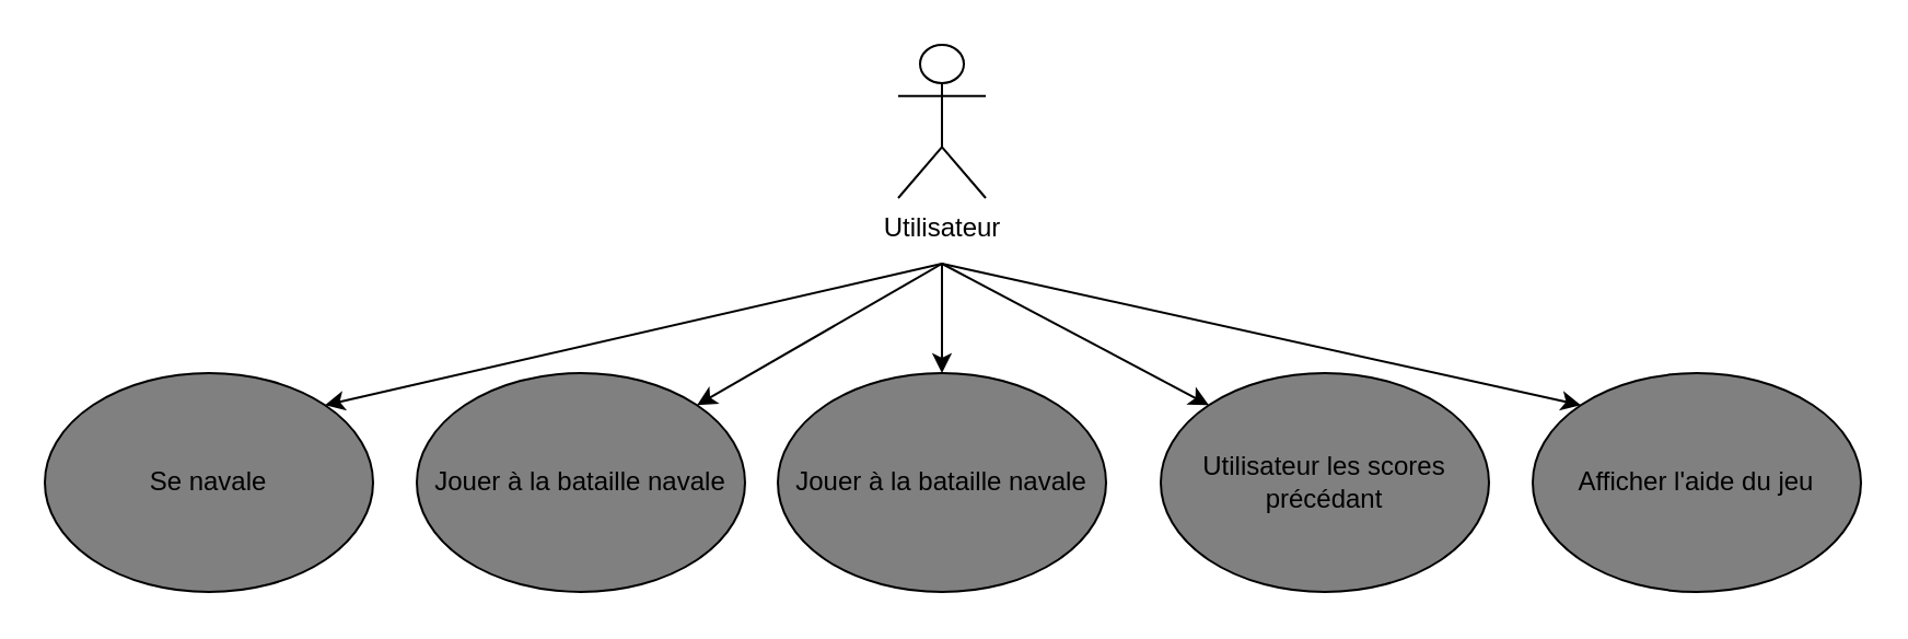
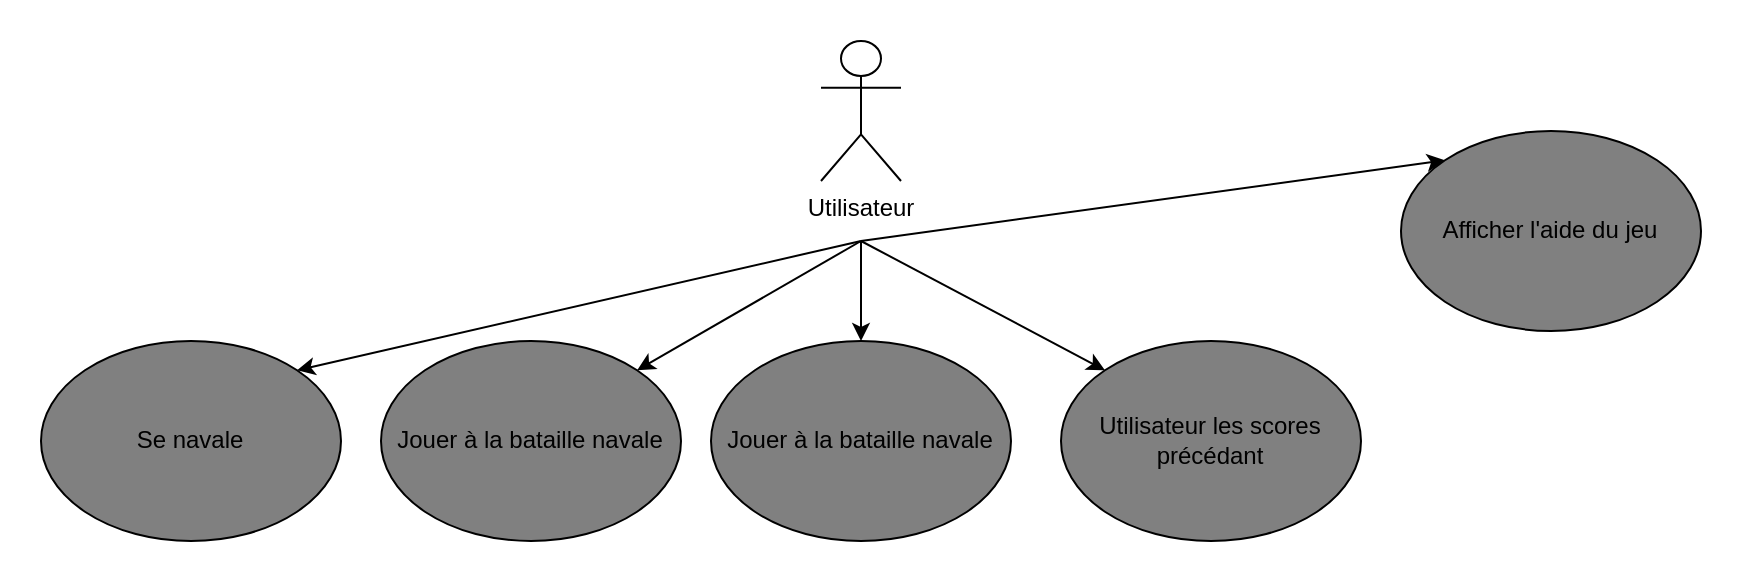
- <mxCell id="9" value="Afficher l'aide du jeu" style="ellipse;whiteSpace=wrap;html=1;fillColor=#808080;" parent="1" vertex="1"><mxGeometry x="700" y="170" width="150" height="100" as="geometry" /></mxCell>
+ <mxCell id="9" value="Afficher l'aide du jeu" style="ellipse;whiteSpace=wrap;html=1;fillColor=#808080;" parent="1" vertex="1"><mxGeometry x="700" y="65" width="150" height="100" as="geometry" /></mxCell>
